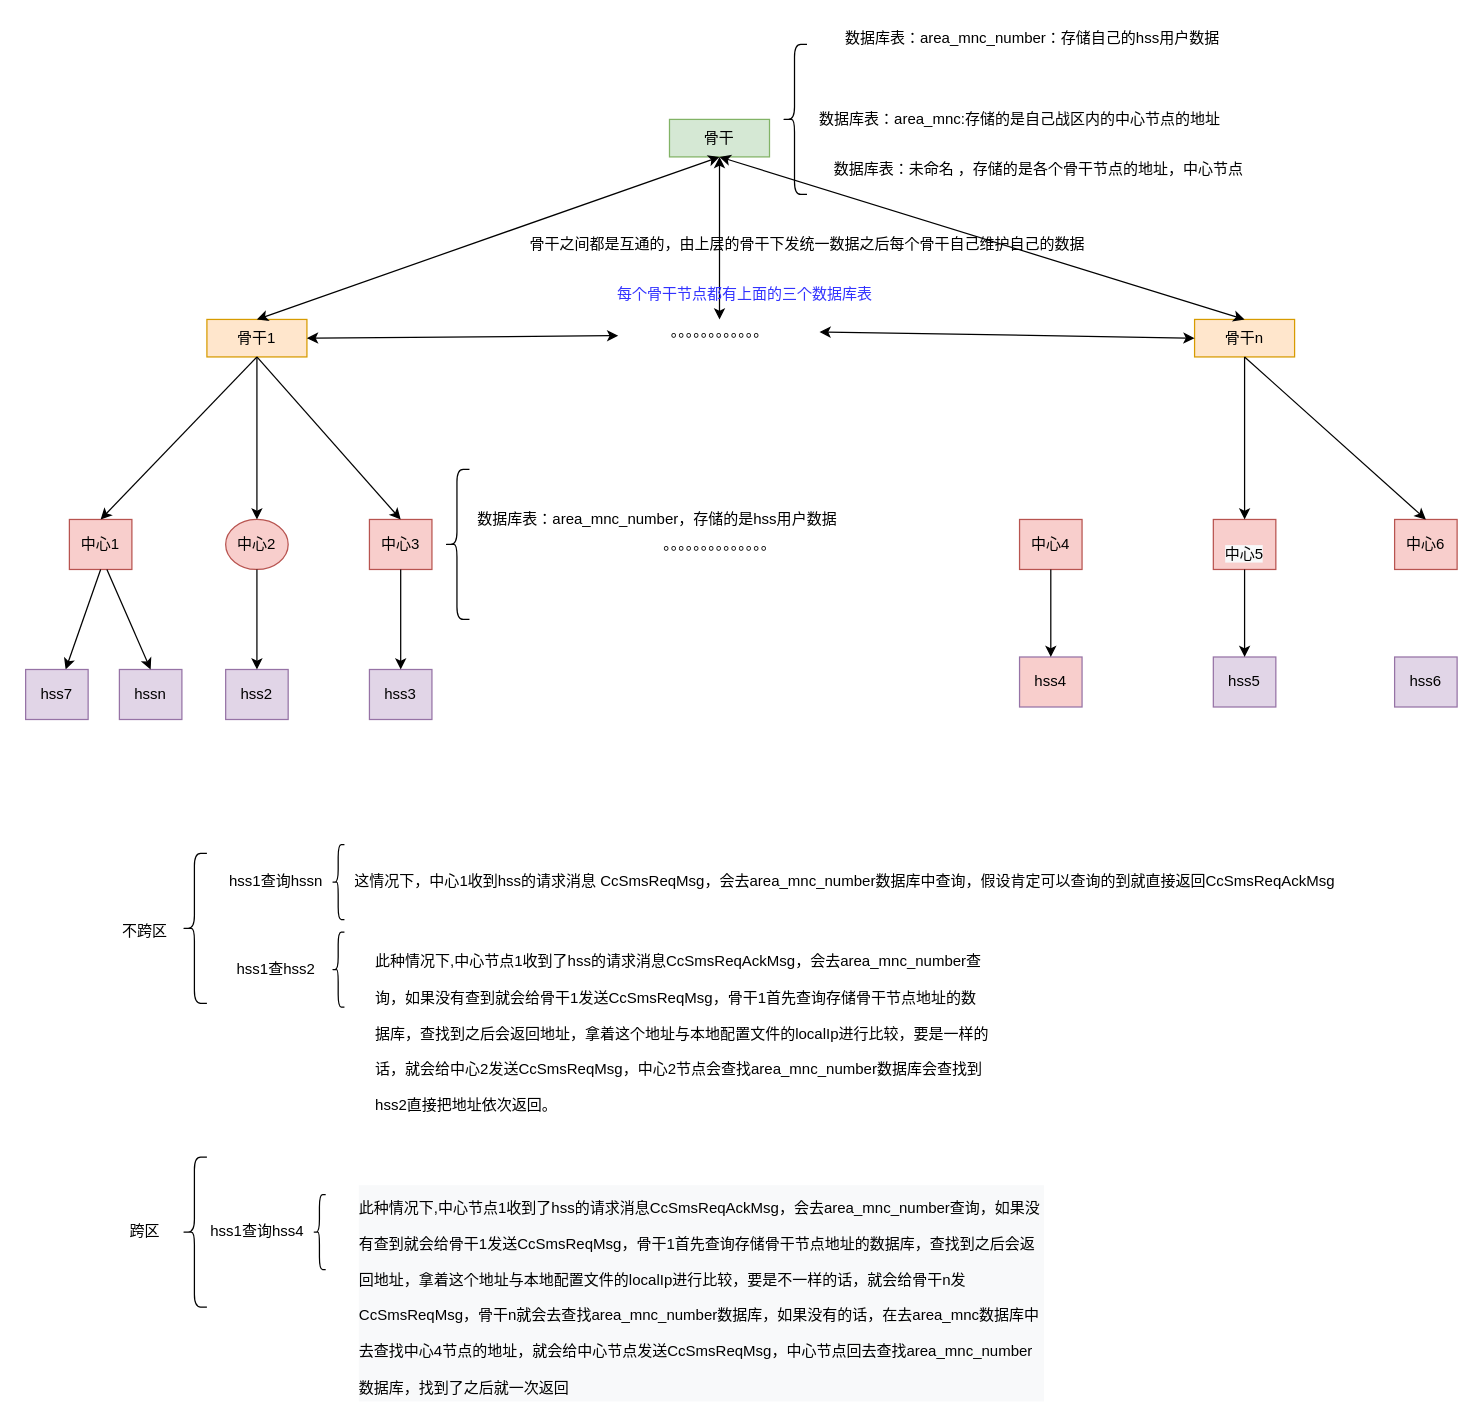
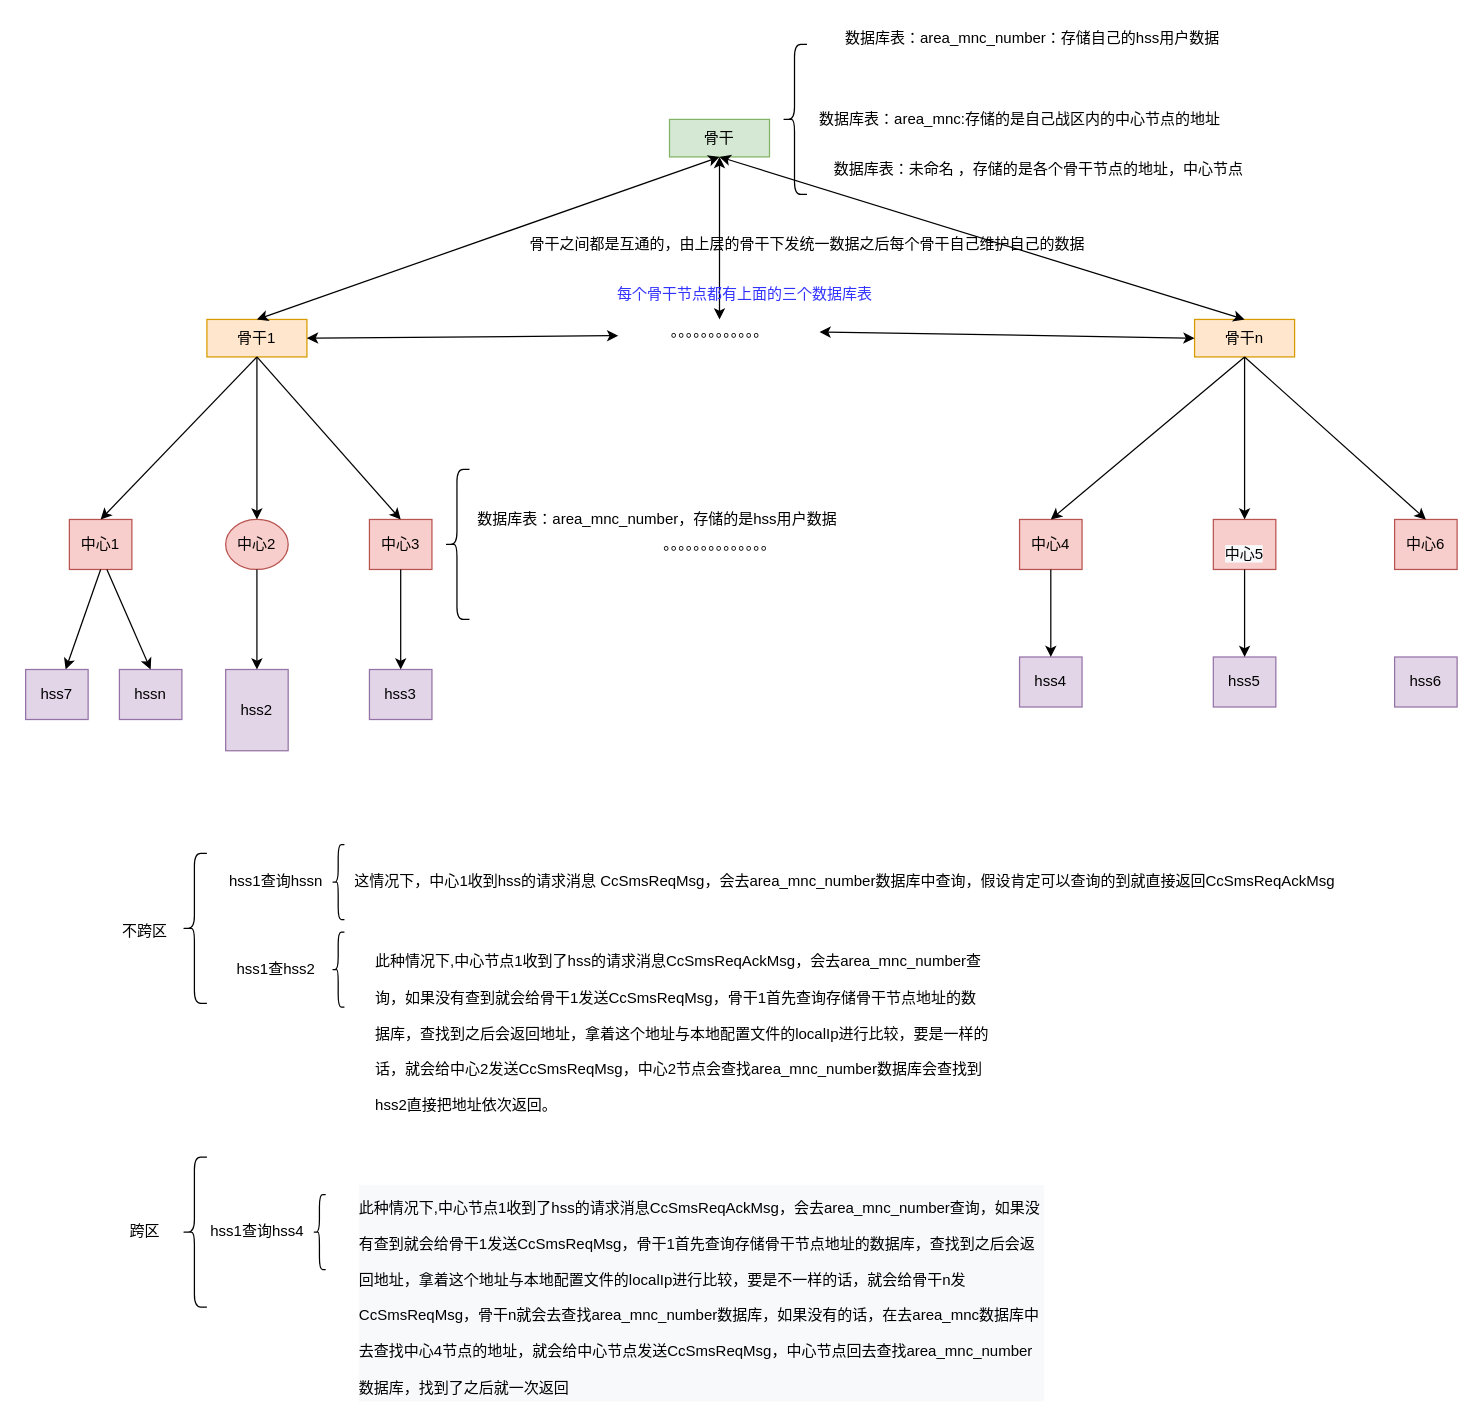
+ <mxCell id="15" value="" style="endArrow=classic;html=1;exitX=0.5;exitY=1;exitDx=0;exitDy=0;entryX=0.5;entryY=0;entryDx=0;entryDy=0;" parent="1" source="4" target="8" edge="1"><mxGeometry width="50" height="50" relative="1" as="geometry"><mxPoint x="425" y="235" as="sourcePoint" /><mxPoint x="685" y="455" as="targetPoint" /></mxGeometry></mxCell>
- <mxCell id="36" value="hss4" style="rounded=0;whiteSpace=wrap;html=1;fillColor=#f8cecc;strokeColor=#9673a6;" parent="1" vertex="1"><mxGeometry x="815" y="525" width="50" height="40" as="geometry" /></mxCell>
+ <mxCell id="36" value="hss4" style="rounded=0;whiteSpace=wrap;html=1;fillColor=#e1d5e7;strokeColor=#9673a6;" parent="1" vertex="1"><mxGeometry x="815" y="525" width="50" height="40" as="geometry" /></mxCell>
- <mxCell id="32" value="hss2" style="rounded=0;whiteSpace=wrap;html=1;fillColor=#e1d5e7;strokeColor=#9673a6;" parent="1" vertex="1"><mxGeometry x="180" y="535" width="50" height="40" as="geometry" /></mxCell>
+ <mxCell id="32" value="hss2" style="rounded=0;whiteSpace=wrap;html=1;fillColor=#e1d5e7;strokeColor=#9673a6;" parent="1" vertex="1"><mxGeometry x="180" y="535" width="50" height="65" as="geometry" /></mxCell>
